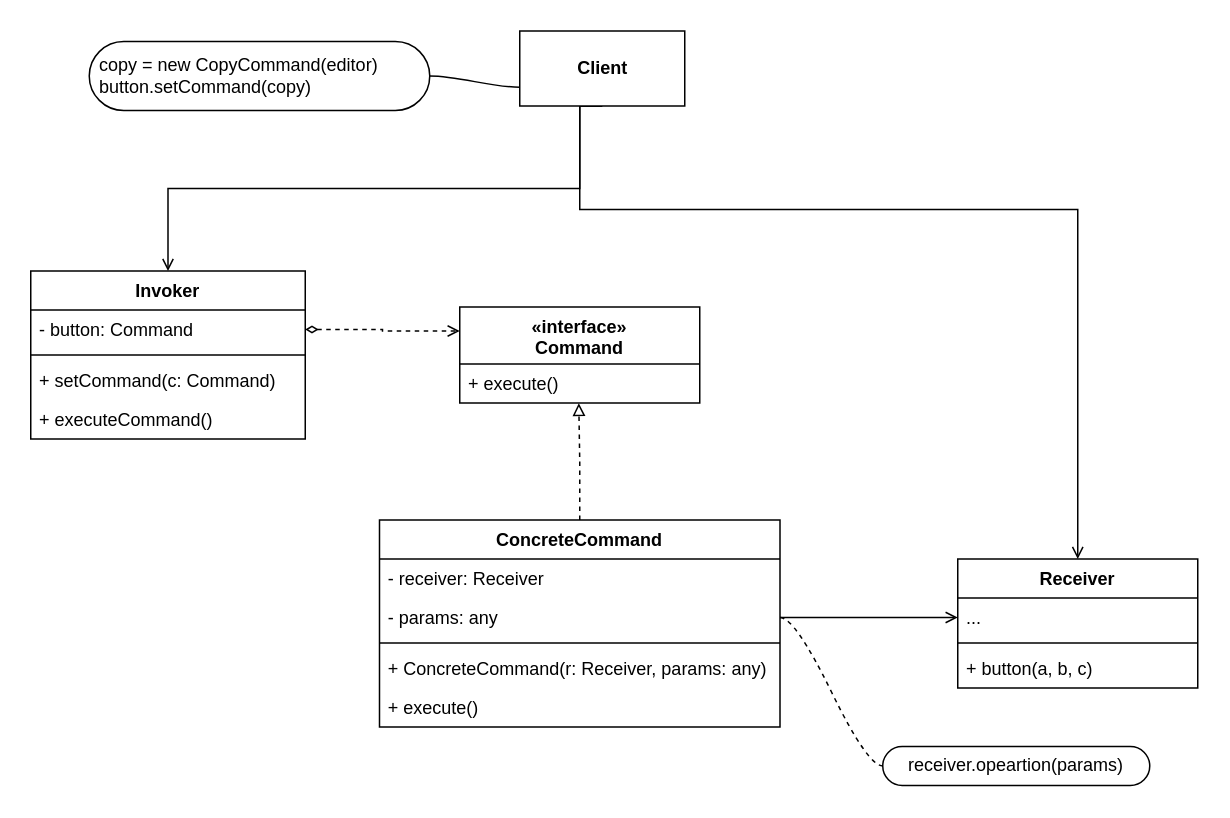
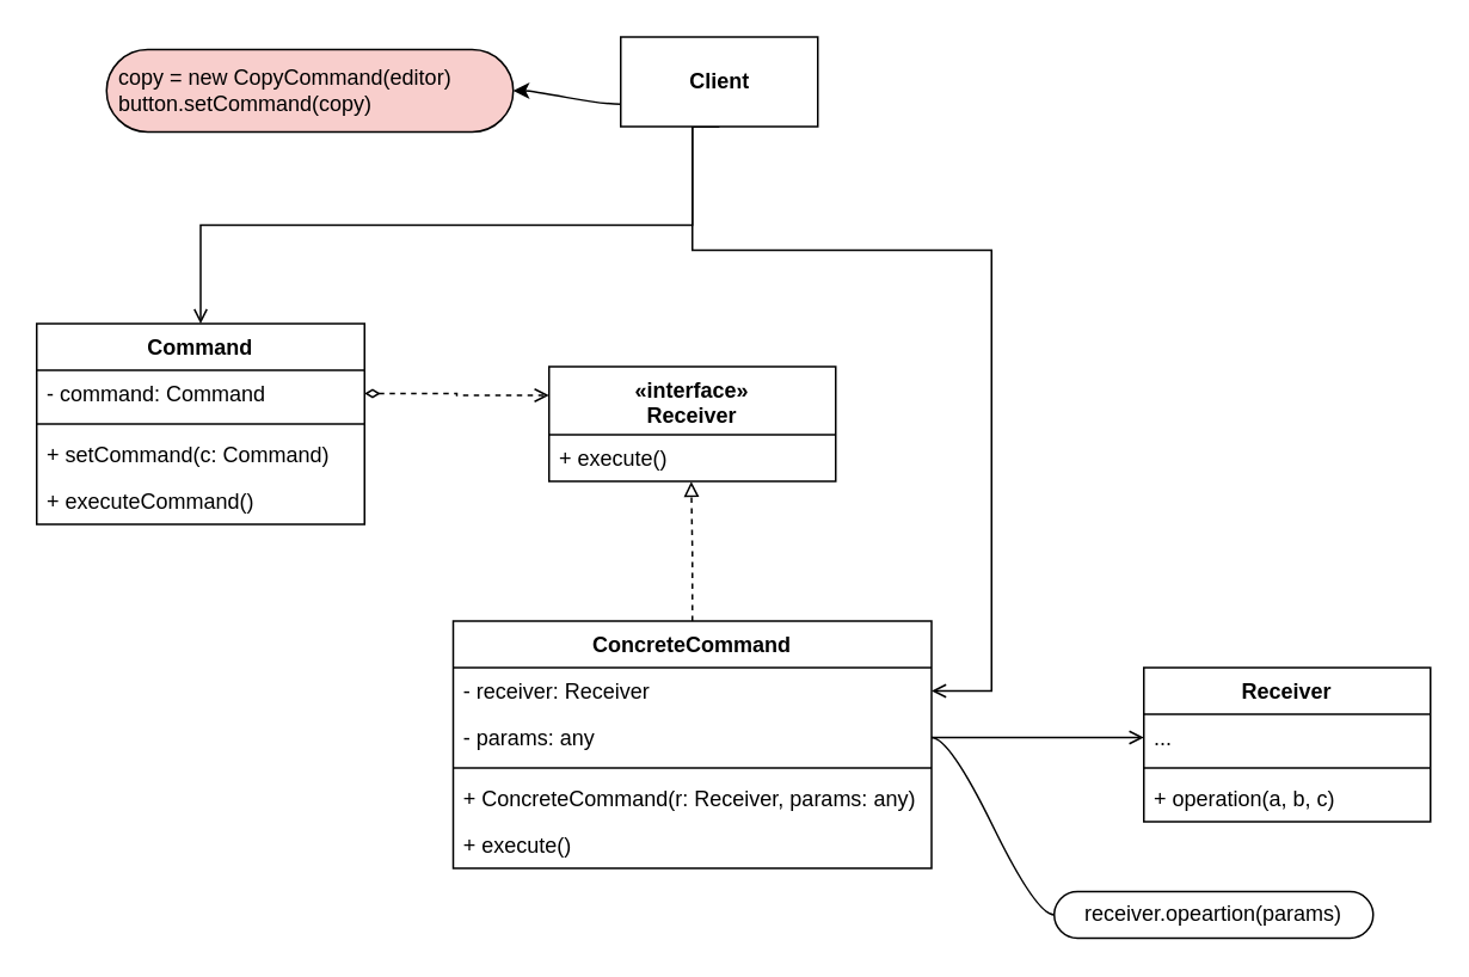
- <mxCell id="24" value="copy = new CopyCommand(editor)&lt;br&gt;button.setCommand(copy)" style="whiteSpace=wrap;html=1;rounded=1;arcSize=50;align=left;verticalAlign=middle;strokeWidth=1;autosize=1;spacing=7;treeFolding=1;treeMoving=1;newEdgeStyle={&quot;edgeStyle&quot;:&quot;entityRelationEdgeStyle&quot;,&quot;startArrow&quot;:&quot;none&quot;,&quot;endArrow&quot;:&quot;none&quot;,&quot;segment&quot;:10,&quot;curved&quot;:1};" parent="1" vertex="1"><mxGeometry x="59" y="27" width="227" height="46" as="geometry" /></mxCell>
+ <mxCell id="24" value="copy = new CopyCommand(editor)&lt;br&gt;button.setCommand(copy)" style="whiteSpace=wrap;html=1;rounded=1;arcSize=50;align=left;verticalAlign=middle;strokeWidth=1;autosize=1;spacing=7;treeFolding=1;treeMoving=1;newEdgeStyle={&quot;edgeStyle&quot;:&quot;entityRelationEdgeStyle&quot;,&quot;startArrow&quot;:&quot;none&quot;,&quot;endArrow&quot;:&quot;none&quot;,&quot;segment&quot;:10,&quot;curved&quot;:1};fillColor=#f8cecc;" parent="1" vertex="1"><mxGeometry x="59" y="27" width="227" height="46" as="geometry" /></mxCell>
- <mxCell id="25" value="" style="edgeStyle=entityRelationEdgeStyle;startArrow=none;endArrow=none;segment=10;curved=1;rounded=0;exitX=0;exitY=0.75;exitDx=0;exitDy=0;" parent="1" source="23" target="24" edge="1"><mxGeometry relative="1" as="geometry"><mxPoint x="111" y="124" as="sourcePoint" /></mxGeometry></mxCell>
+ <mxCell id="25" value="" style="edgeStyle=entityRelationEdgeStyle;startArrow=none;endArrow=classic;segment=10;curved=1;rounded=0;exitX=0;exitY=0.75;exitDx=0;exitDy=0;" parent="1" source="23" target="24" edge="1"><mxGeometry relative="1" as="geometry"><mxPoint x="111" y="124" as="sourcePoint" /></mxGeometry></mxCell>
- <mxCell id="21" style="edgeStyle=orthogonalEdgeStyle;rounded=0;html=1;exitX=0.5;exitY=1;exitDx=0;exitDy=0;entryX=0.5;entryY=0;entryDx=0;entryDy=0;endArrow=open;endFill=0;" parent="1" source="23" target="16" edge="1"><mxGeometry relative="1" as="geometry"><Array as="points"><mxPoint x="386" y="139" /><mxPoint x="718" y="139" /></Array></mxGeometry></mxCell>
- <mxCell id="2" value="Invoker" style="swimlane;fontStyle=1;align=center;verticalAlign=top;childLayout=stackLayout;horizontal=1;startSize=26;horizontalStack=0;resizeParent=1;resizeParentMax=0;resizeLast=0;collapsible=1;marginBottom=0;" parent="1" vertex="1"><mxGeometry x="20" y="180" width="183" height="112" as="geometry" /></mxCell>
+ <mxCell id="2" value="Command" style="swimlane;fontStyle=1;align=center;verticalAlign=top;childLayout=stackLayout;horizontal=1;startSize=26;horizontalStack=0;resizeParent=1;resizeParentMax=0;resizeLast=0;collapsible=1;marginBottom=0;" parent="1" vertex="1"><mxGeometry x="20" y="180" width="183" height="112" as="geometry" /></mxCell>
- <mxCell id="7" value="«interface»&#10;Command" style="swimlane;fontStyle=1;align=center;verticalAlign=top;childLayout=stackLayout;horizontal=1;startSize=38;horizontalStack=0;resizeParent=1;resizeParentMax=0;resizeLast=0;collapsible=1;marginBottom=0;" parent="1" vertex="1"><mxGeometry x="306" y="204" width="160" height="64" as="geometry" /></mxCell>
+ <mxCell id="7" value="«interface»&#10;Receiver" style="swimlane;fontStyle=1;align=center;verticalAlign=top;childLayout=stackLayout;horizontal=1;startSize=38;horizontalStack=0;resizeParent=1;resizeParentMax=0;resizeLast=0;collapsible=1;marginBottom=0;" parent="1" vertex="1"><mxGeometry x="306" y="204" width="160" height="64" as="geometry" /></mxCell>
- <mxCell id="3" value="- button: Command" style="text;strokeColor=none;fillColor=none;align=left;verticalAlign=top;spacingLeft=4;spacingRight=4;overflow=hidden;rotatable=0;points=[[0,0.5],[1,0.5]];portConstraint=eastwest;" parent="2" vertex="1"><mxGeometry y="26" width="183" height="26" as="geometry" /></mxCell>
+ <mxCell id="3" value="- command: Command" style="text;strokeColor=none;fillColor=none;align=left;verticalAlign=top;spacingLeft=4;spacingRight=4;overflow=hidden;rotatable=0;points=[[0,0.5],[1,0.5]];portConstraint=eastwest;" parent="2" vertex="1"><mxGeometry y="26" width="183" height="26" as="geometry" /></mxCell>
+ <mxCell id="22" style="edgeStyle=orthogonalEdgeStyle;rounded=0;html=1;exitX=0.5;exitY=1;exitDx=0;exitDy=0;entryX=1;entryY=0.5;entryDx=0;entryDy=0;endArrow=open;endFill=0;" parent="1" source="23" target="11" edge="1"><mxGeometry relative="1" as="geometry"><Array as="points"><mxPoint x="386" y="139" /><mxPoint x="553" y="139" /><mxPoint x="553" y="385" /></Array></mxGeometry></mxCell>
- <mxCell id="19" value="+ button(a, b, c)" style="text;strokeColor=none;fillColor=none;align=left;verticalAlign=top;spacingLeft=4;spacingRight=4;overflow=hidden;rotatable=0;points=[[0,0.5],[1,0.5]];portConstraint=eastwest;" parent="16" vertex="1"><mxGeometry y="60" width="160" height="26" as="geometry" /></mxCell>
+ <mxCell id="19" value="+ operation(a, b, c)" style="text;strokeColor=none;fillColor=none;align=left;verticalAlign=top;spacingLeft=4;spacingRight=4;overflow=hidden;rotatable=0;points=[[0,0.5],[1,0.5]];portConstraint=eastwest;" parent="16" vertex="1"><mxGeometry y="60" width="160" height="26" as="geometry" /></mxCell>
- <mxCell id="29" value="" style="edgeStyle=entityRelationEdgeStyle;startArrow=none;endArrow=none;segment=10;curved=1;rounded=0;exitX=1;exitY=0.5;exitDx=0;exitDy=0;dashed=1;" parent="1" source="12" target="28" edge="1"><mxGeometry relative="1" as="geometry"><mxPoint x="538" y="445" as="sourcePoint" /></mxGeometry></mxCell>
+ <mxCell id="29" value="" style="edgeStyle=entityRelationEdgeStyle;startArrow=none;endArrow=none;segment=10;curved=1;rounded=0;exitX=1;exitY=0.5;exitDx=0;exitDy=0;" parent="1" source="12" target="28" edge="1"><mxGeometry relative="1" as="geometry"><mxPoint x="538" y="445" as="sourcePoint" /></mxGeometry></mxCell>
